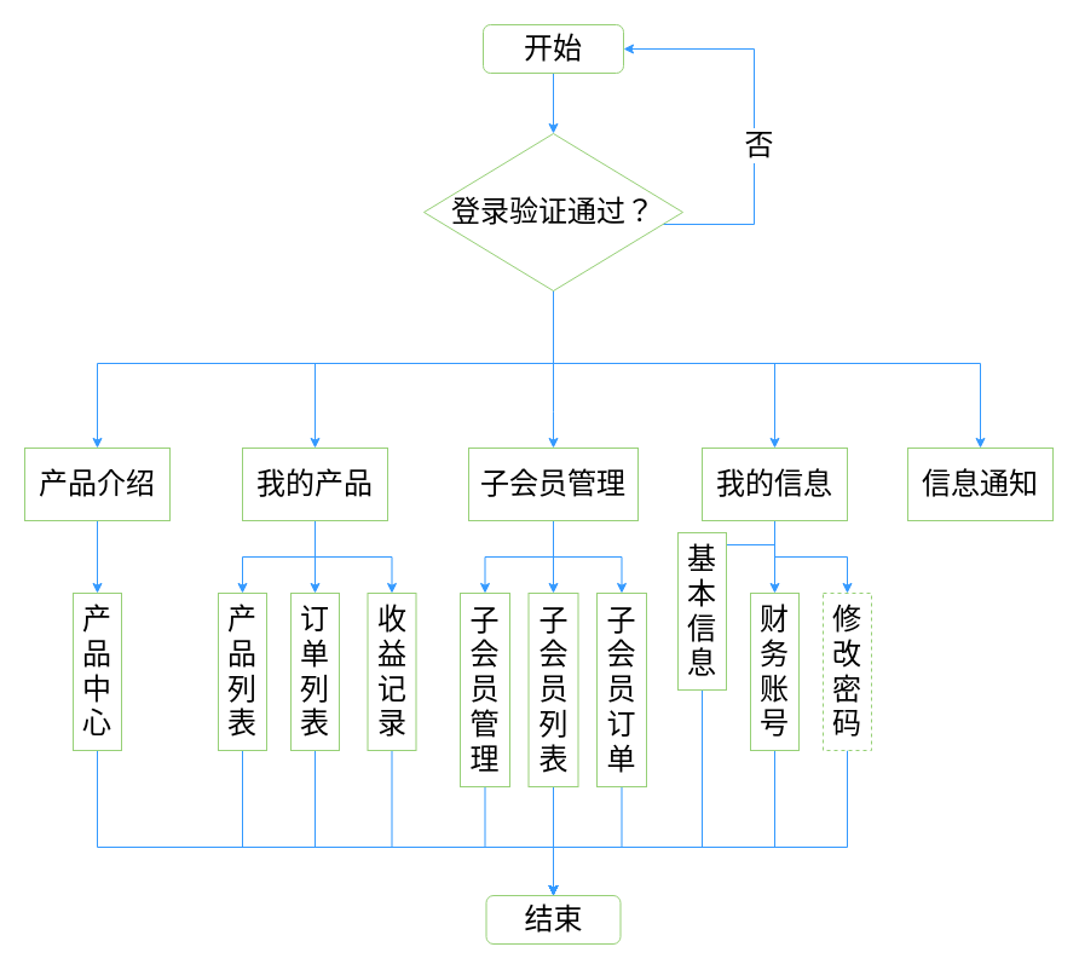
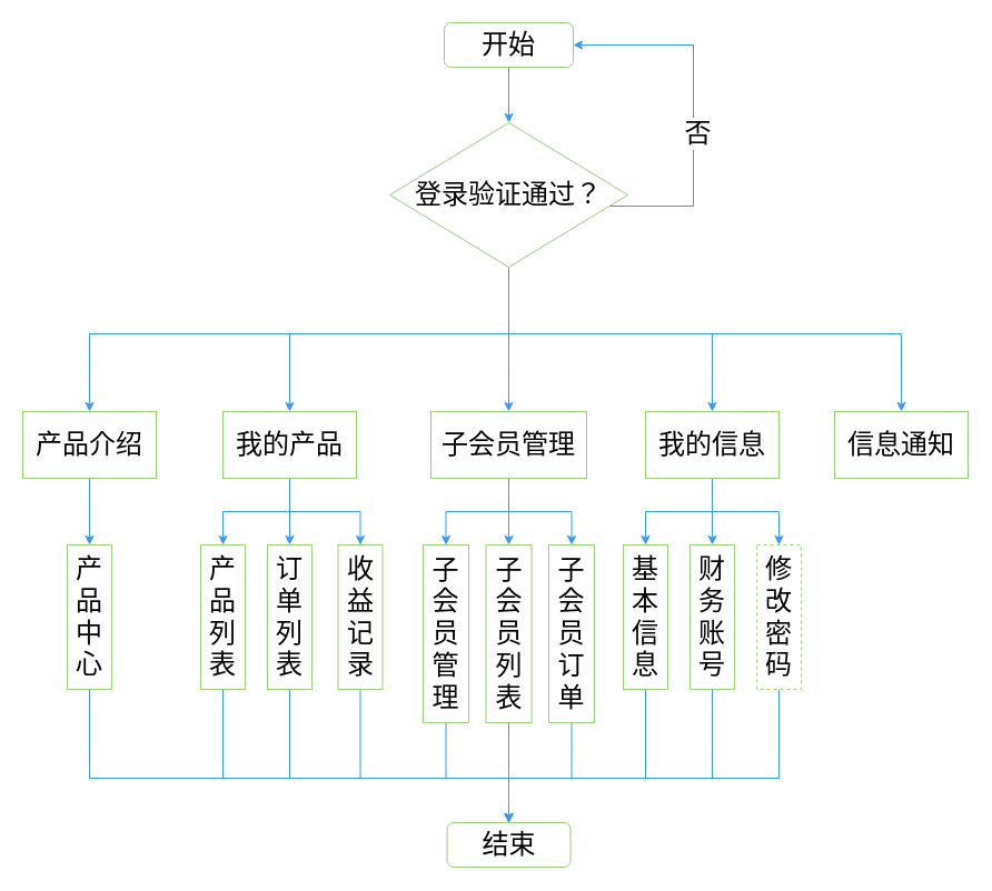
- <mxCell id="44" value="基本信息" style="rounded=0;whiteSpace=wrap;html=1;fontSize=24;strokeColor=#97D077;" vertex="1" parent="1"><mxGeometry x="560" y="440" width="40" height="130" as="geometry" /></mxCell>
+ <mxCell id="44" value="基本信息" style="rounded=0;whiteSpace=wrap;html=1;fontSize=24;strokeColor=#97D077;" vertex="1" parent="1"><mxGeometry x="560" y="490" width="40" height="130" as="geometry" /></mxCell>
